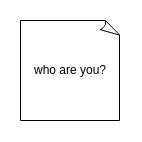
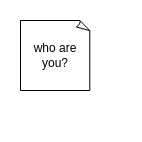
- <mxCell id="2" value="who are you?" style="whiteSpace=wrap;html=1;shape=mxgraph.basic.document" vertex="1" parent="1"><mxGeometry x="20" y="20" width="100" height="100" as="geometry" /></mxCell>
+ <mxCell id="2" value="who are you?" style="whiteSpace=wrap;html=1;shape=mxgraph.basic.document" vertex="1" parent="1"><mxGeometry x="20" y="20" width="70" height="70" as="geometry" /></mxCell>
